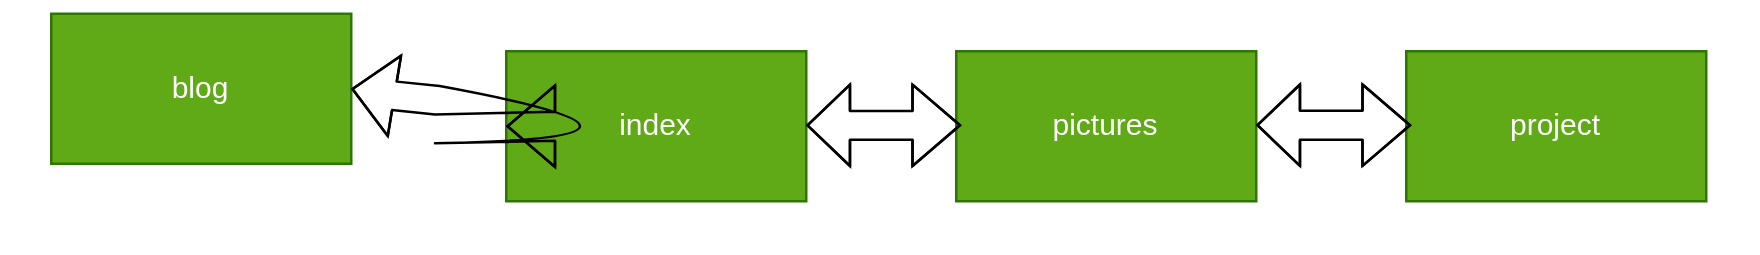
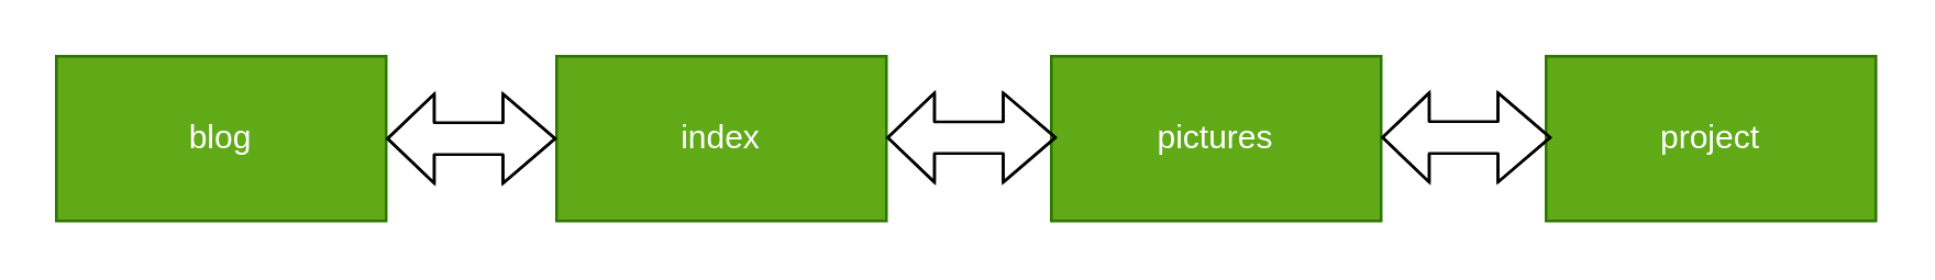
- <mxCell id="3" value="blog" style="rounded=0;whiteSpace=wrap;html=1;fillColor=#60a917;fontColor=#ffffff;strokeColor=#2D7600;" vertex="1" parent="1"><mxGeometry x="20" y="5" width="120" height="60" as="geometry" /></mxCell>
+ <mxCell id="3" value="blog" style="rounded=0;whiteSpace=wrap;html=1;fillColor=#60a917;fontColor=#ffffff;strokeColor=#2D7600;" vertex="1" parent="1"><mxGeometry y="20" width="120" height="60" as="geometry" x="20" /></mxCell>
